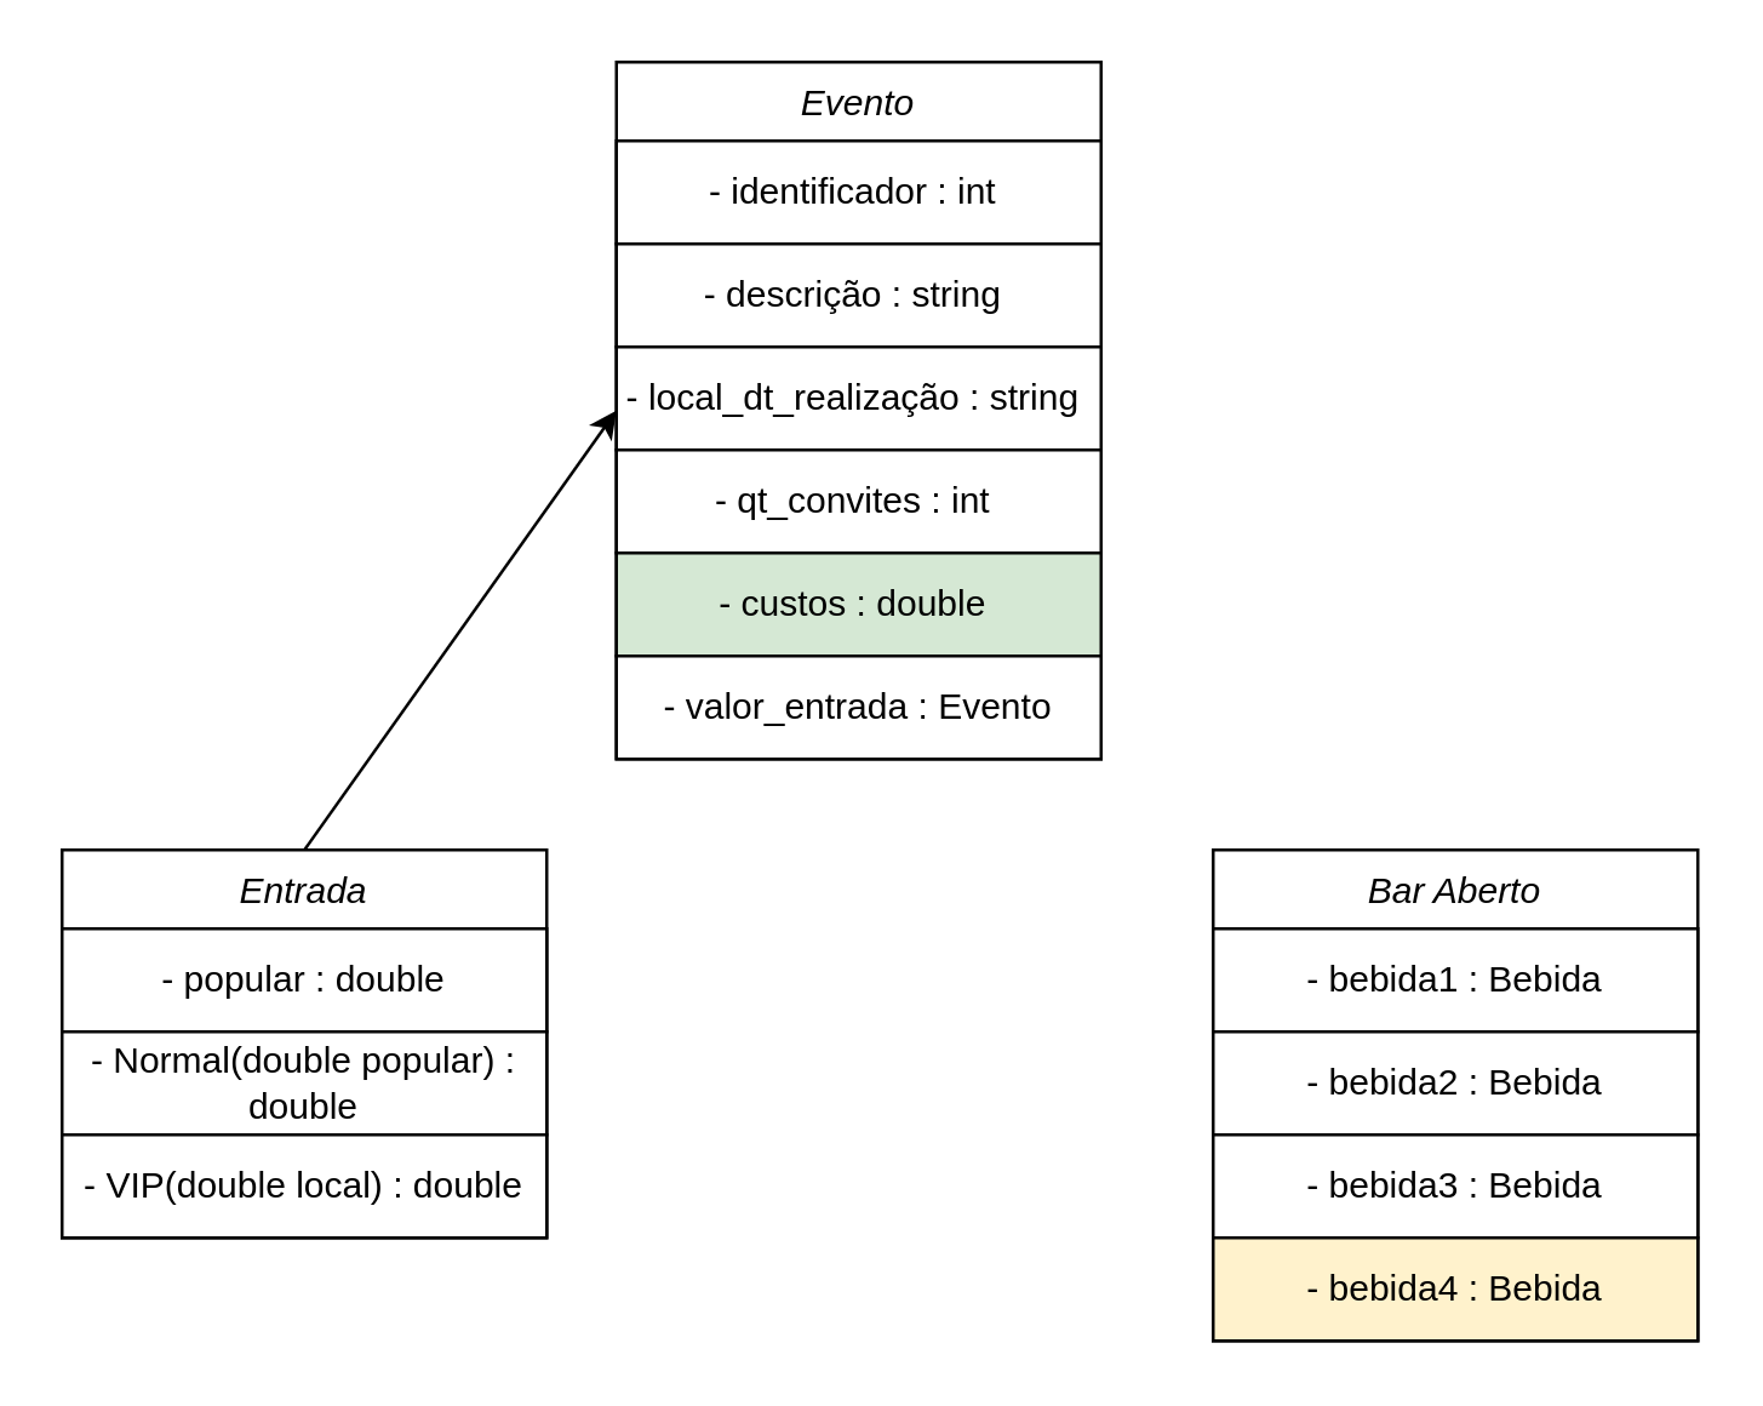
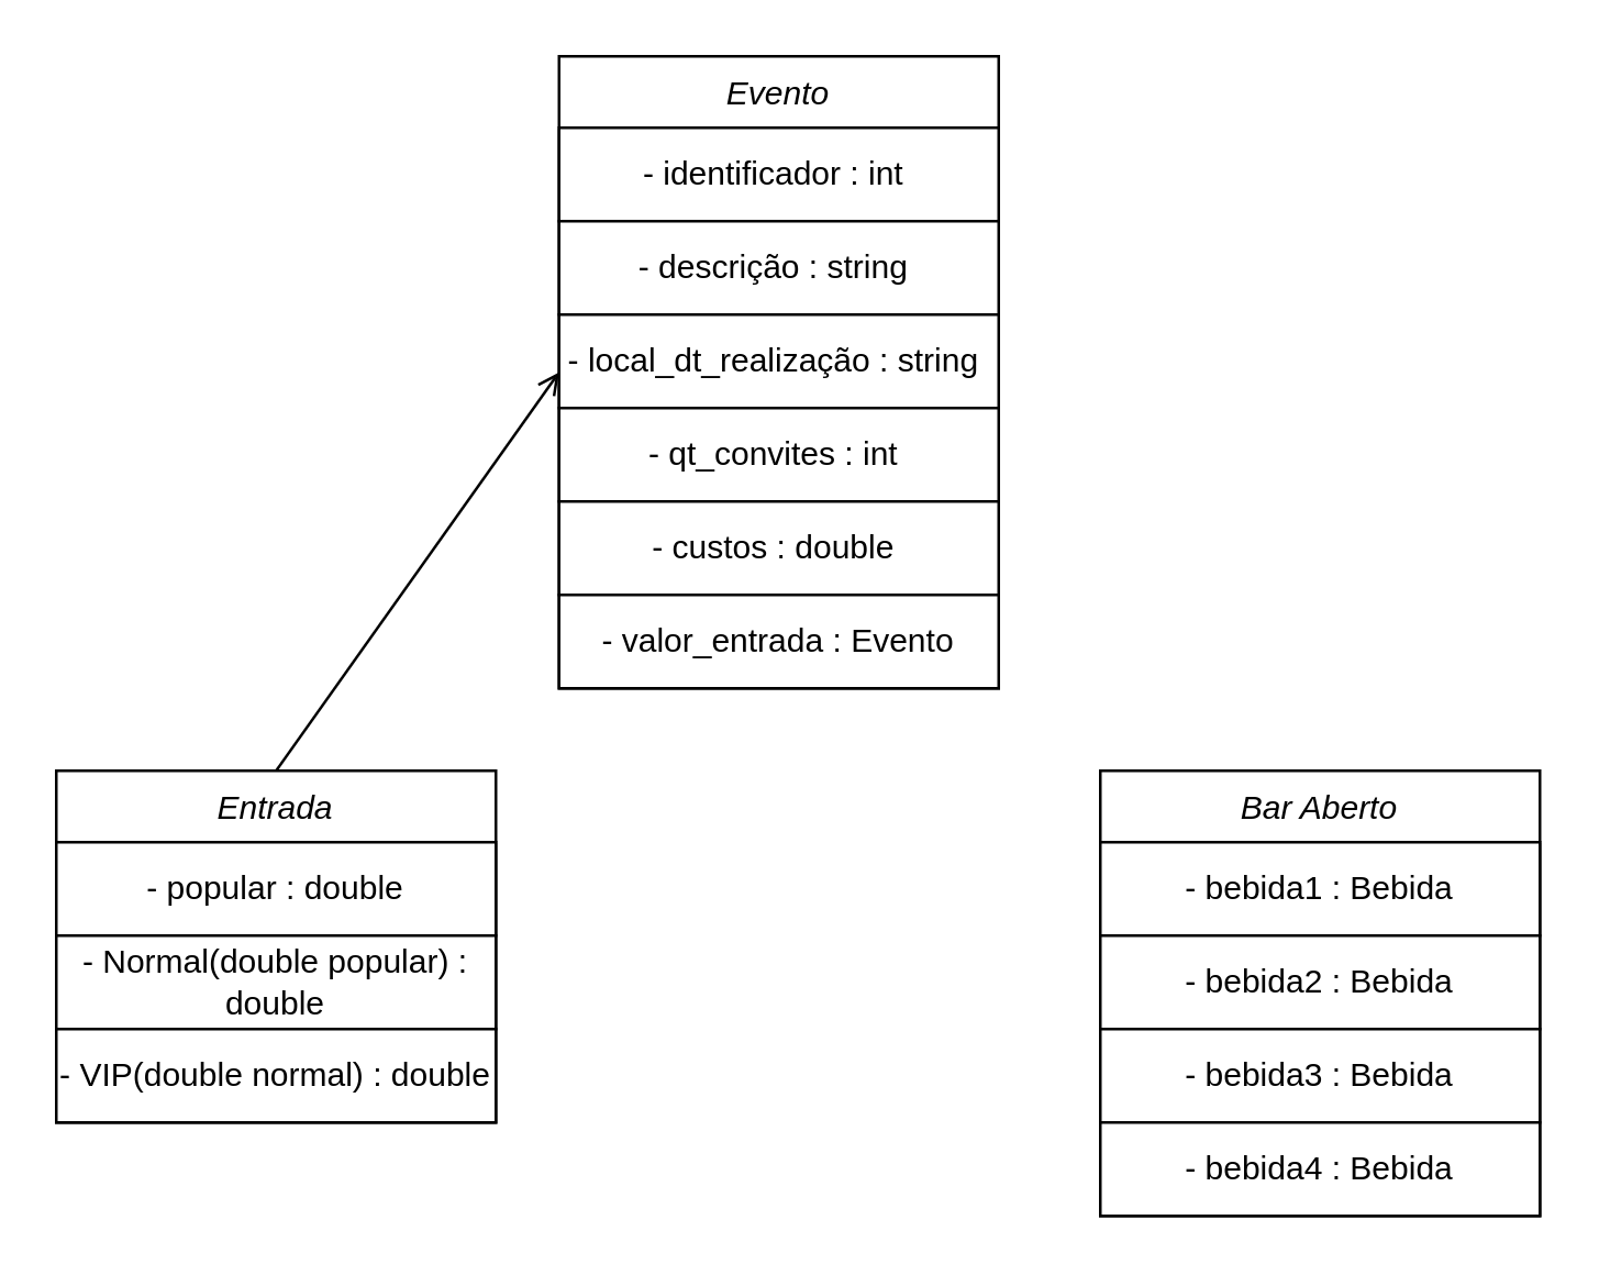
- <mxCell id="18" value="" style="endArrow=classic;html=1;rounded=0;exitX=0.5;exitY=0;exitDx=0;exitDy=0;entryX=0;entryY=0.5;entryDx=0;entryDy=0;" parent="1" source="14" target="2" edge="1"><mxGeometry width="50" height="50" relative="1" as="geometry"><mxPoint x="127" y="259" as="sourcePoint" /><mxPoint x="10" y="110" as="targetPoint" /></mxGeometry></mxCell>
+ <mxCell id="18" value="" style="endArrow=open;html=1;rounded=0;exitX=0.5;exitY=0;exitDx=0;exitDy=0;entryX=0;entryY=0.5;entryDx=0;entryDy=0;" parent="1" source="14" target="2" edge="1"><mxGeometry width="50" height="50" relative="1" as="geometry"><mxPoint x="127" y="259" as="sourcePoint" /><mxPoint x="10" y="110" as="targetPoint" /></mxGeometry></mxCell>
- <mxCell id="7" value="-&amp;nbsp;custos : double&amp;nbsp;" style="rounded=0;whiteSpace=wrap;html=1;fillColor=#d5e8d4;" parent="2" vertex="1"><mxGeometry y="162" width="160" height="34" as="geometry" /></mxCell>
+ <mxCell id="7" value="-&amp;nbsp;custos : double&amp;nbsp;" style="rounded=0;whiteSpace=wrap;html=1;" parent="2" vertex="1"><mxGeometry y="162" width="160" height="34" as="geometry" /></mxCell>
- <mxCell id="17" value="- VIP(double local) : double" style="rounded=0;whiteSpace=wrap;html=1;" parent="14" vertex="1"><mxGeometry y="94" width="160" height="34" as="geometry" /></mxCell>
+ <mxCell id="17" value="- VIP(double normal) : double" style="rounded=0;whiteSpace=wrap;html=1;" parent="14" vertex="1"><mxGeometry y="94" width="160" height="34" as="geometry" /></mxCell>
- <mxCell id="13" value="- bebida4 : Bebida" style="rounded=0;whiteSpace=wrap;html=1;fillColor=#fff2cc;" parent="9" vertex="1"><mxGeometry y="128" width="160" height="34" as="geometry" /></mxCell>
+ <mxCell id="13" value="- bebida4 : Bebida" style="rounded=0;whiteSpace=wrap;html=1;" parent="9" vertex="1"><mxGeometry y="128" width="160" height="34" as="geometry" /></mxCell>
